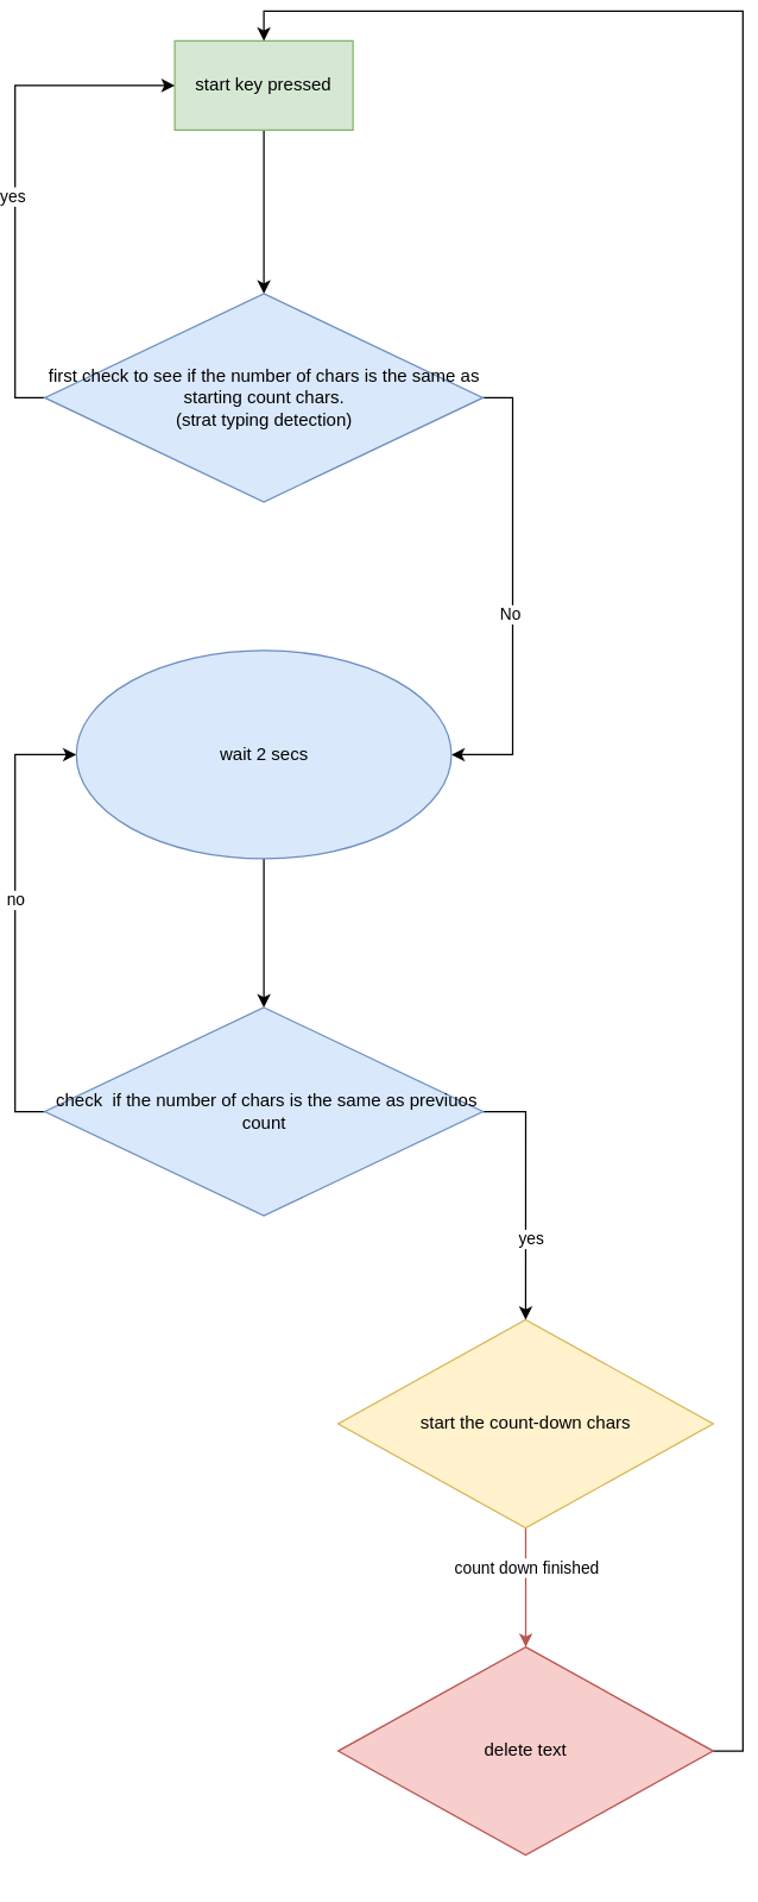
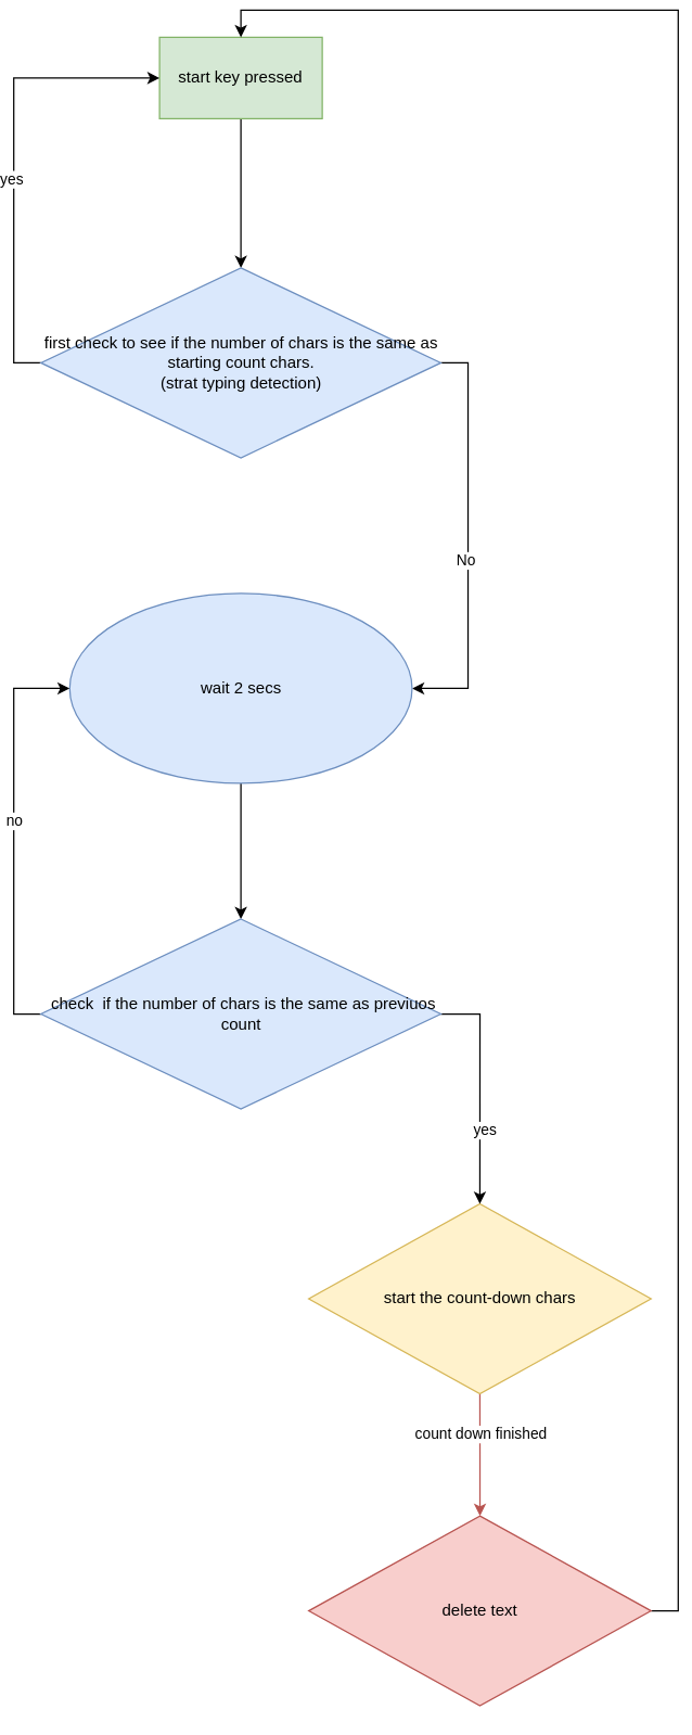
- <mxCell id="15" value="delete text" style="rhombus;whiteSpace=wrap;html=1;rounded=0;fillColor=#f8cecc;strokeColor=#b85450;" vertex="1" parent="1"><mxGeometry x="218" y="1100" width="252.5" height="140" as="geometry" /></mxCell>
+ <mxCell id="15" value="delete text" style="rhombus;whiteSpace=wrap;html=1;rounded=0;fillColor=#f8cecc;strokeColor=#b85450;" vertex="1" parent="1"><mxGeometry x="218" y="1110" width="252.5" height="140" as="geometry" /></mxCell>
